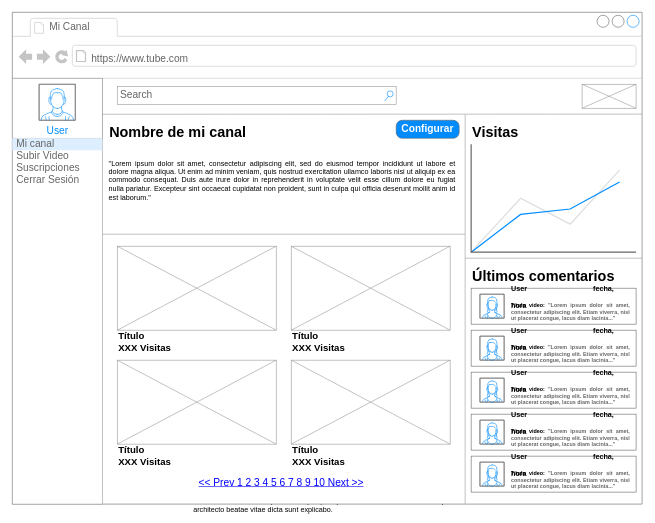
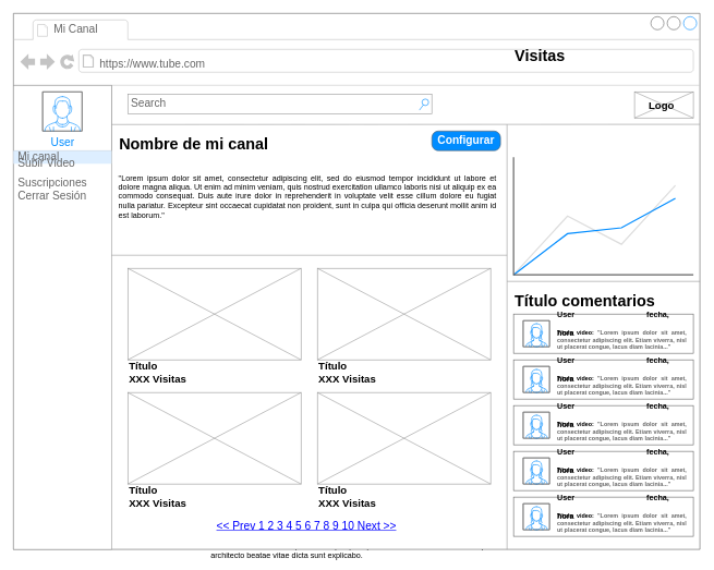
+ <mxCell id="15" value="&lt;div align=&quot;center&quot;&gt;Logo&lt;/div&gt;" style="text;html=1;strokeColor=none;fillColor=none;align=left;verticalAlign=middle;whiteSpace=wrap;rounded=0;fontStyle=1;fontSize=16;" vertex="1" parent="3"><mxGeometry x="970" y="130" width="50" height="20" as="geometry" /></mxCell>
- <mxCell id="29" value="Visitas" style="text;html=1;strokeColor=none;fillColor=none;align=left;verticalAlign=middle;whiteSpace=wrap;rounded=0;fontStyle=1;fontSize=24;" vertex="1" parent="3"><mxGeometry x="765" y="190" width="275" height="20" as="geometry" /></mxCell>
+ <mxCell id="29" value="Visitas" style="text;html=1;strokeColor=none;fillColor=none;align=left;verticalAlign=middle;whiteSpace=wrap;rounded=0;fontStyle=1;fontSize=24;" vertex="1" parent="3"><mxGeometry x="765" y="55" width="275" height="20" as="geometry" /></mxCell>
- <mxCell id="12" value="Subir Video" style="text;html=1;strokeColor=none;fillColor=none;align=left;verticalAlign=middle;whiteSpace=wrap;rounded=0;fontSize=17;fontColor=#666666;" vertex="1" parent="6"><mxGeometry x="5" y="120" width="140" height="20" as="geometry" /></mxCell>
+ <mxCell id="12" value="Subir Video" style="text;html=1;strokeColor=none;fillColor=none;align=left;verticalAlign=middle;whiteSpace=wrap;rounded=0;fontSize=17;fontColor=#666666;" vertex="1" parent="6"><mxGeometry x="5" y="110" width="140" height="20" as="geometry" /></mxCell>
- <mxCell id="30" value="Últimos comentarios" style="text;html=1;strokeColor=none;fillColor=none;align=left;verticalAlign=middle;whiteSpace=wrap;rounded=0;fontStyle=1;fontSize=24;" vertex="1" parent="3"><mxGeometry x="765" y="430" width="275" height="20" as="geometry" /></mxCell>
+ <mxCell id="30" value="Título comentarios" style="text;html=1;strokeColor=none;fillColor=none;align=left;verticalAlign=middle;whiteSpace=wrap;rounded=0;fontStyle=1;fontSize=24;" vertex="1" parent="3"><mxGeometry x="765" y="430" width="275" height="20" as="geometry" /></mxCell>
